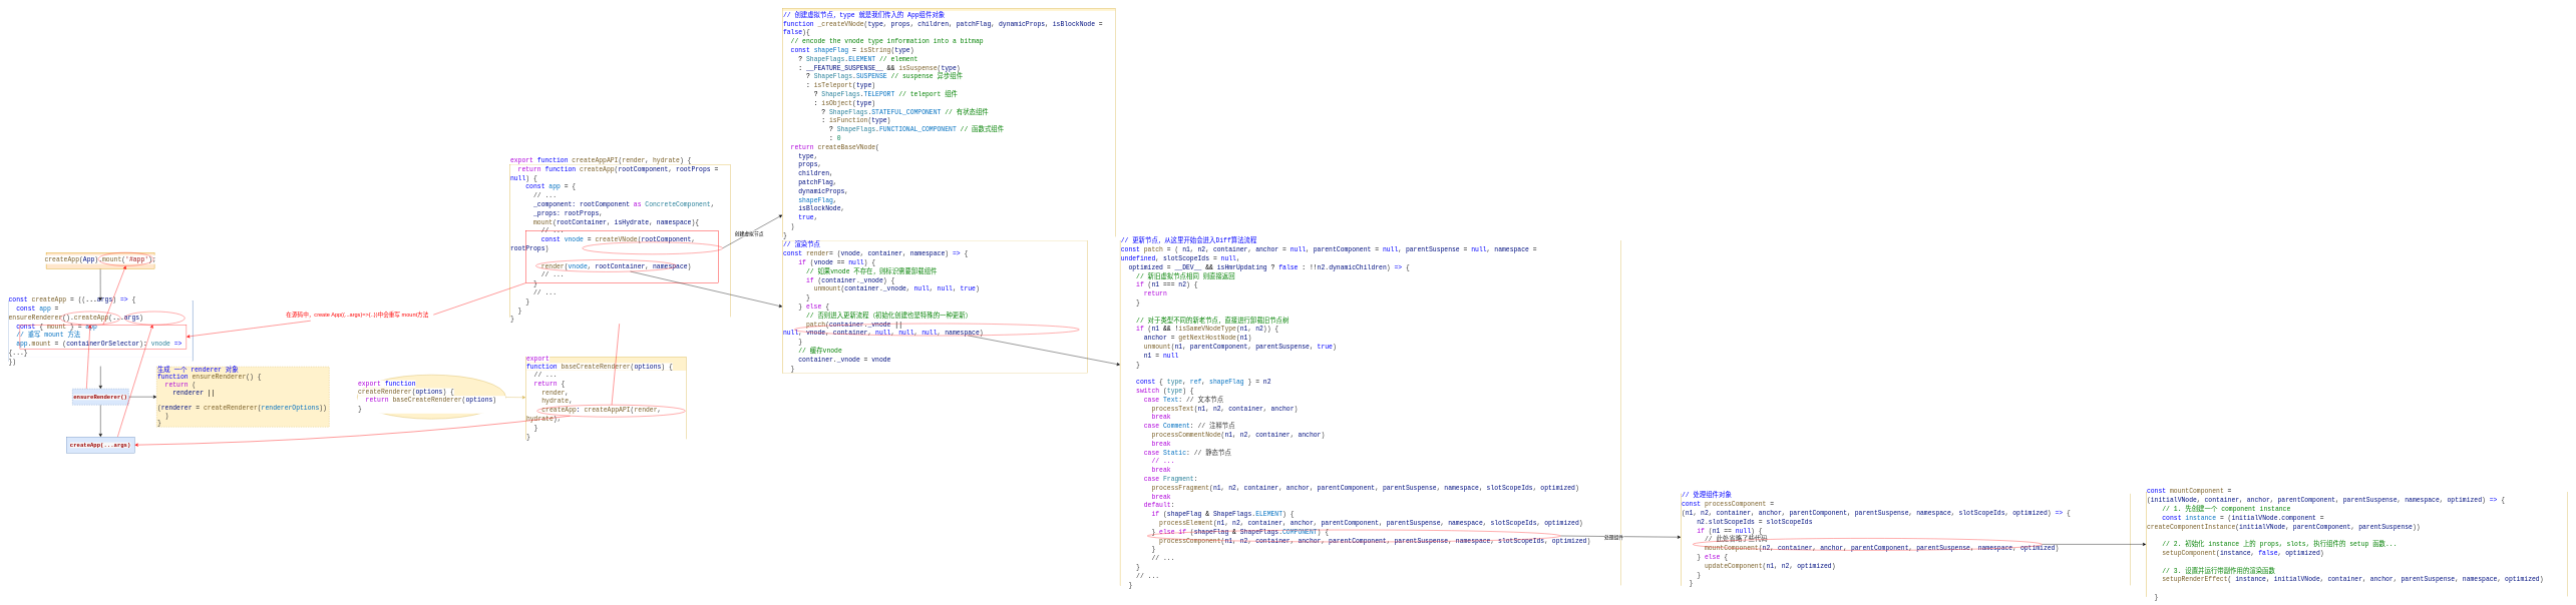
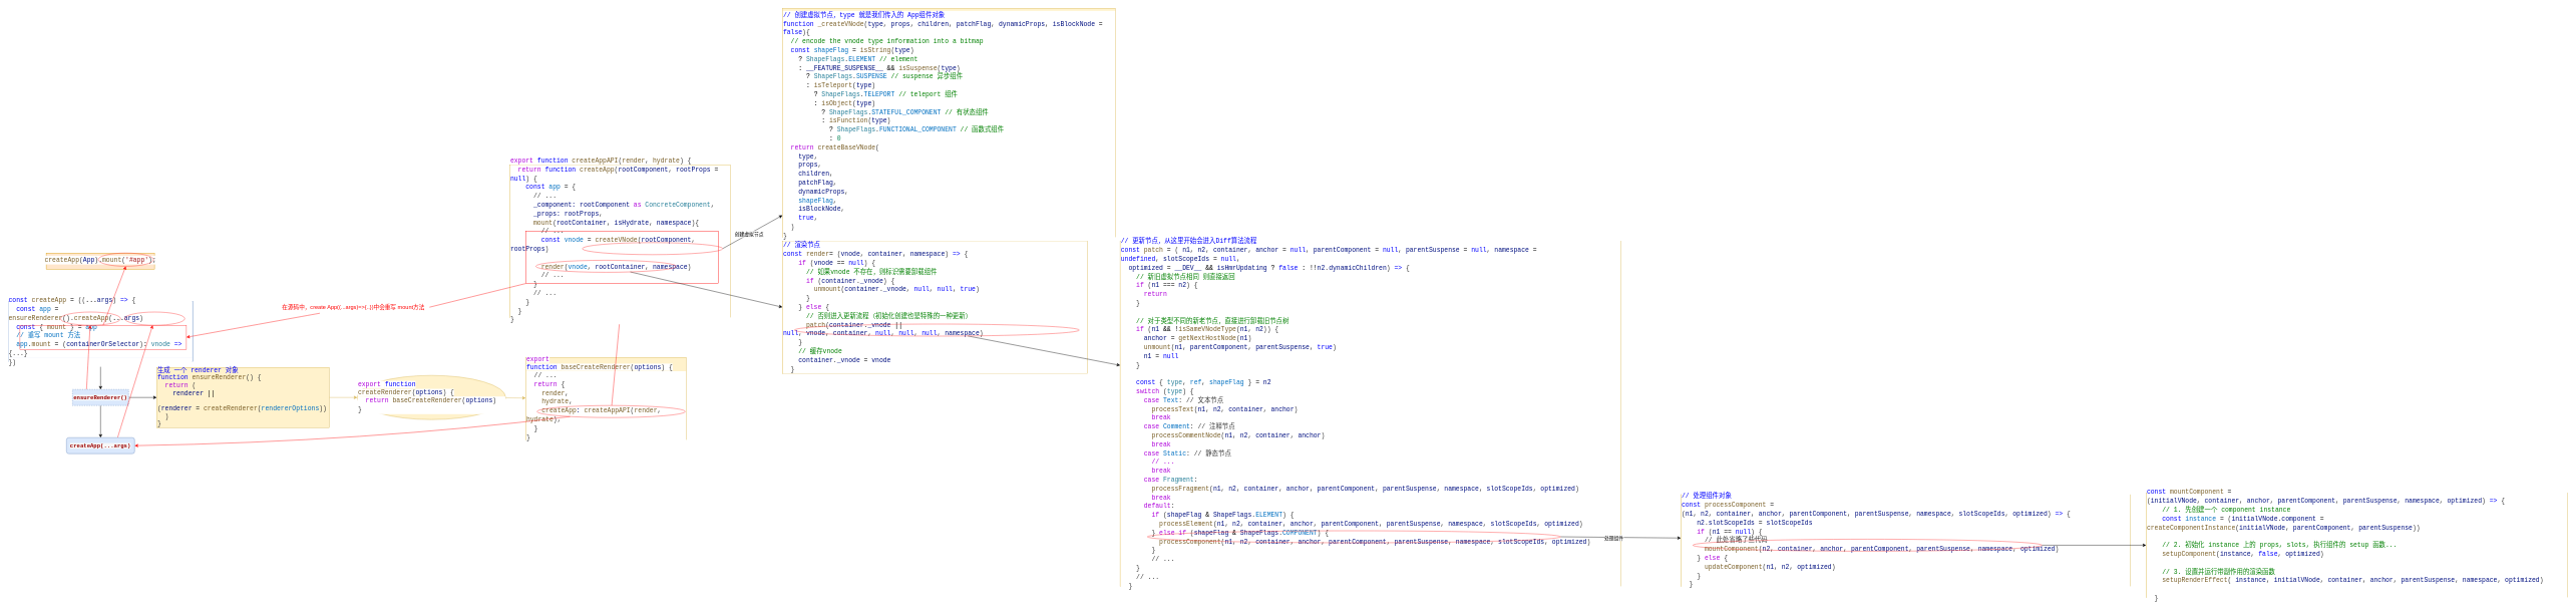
- <mxCell id="19" value="" style="edgeStyle=none;curved=1;html=1;strokeColor=#000000;fontSize=14;fontColor=#FF0000;" parent="1" source="20" target="3" edge="1"><mxGeometry relative="1" as="geometry" /></mxCell>
- <mxCell id="25" value="在源码中，create App((...args)=&amp;gt;{..})中会重写 mount方法" style="text;html=1;align=center;verticalAlign=middle;resizable=0;points=[];autosize=1;strokeColor=none;fillColor=none;fontSize=14;fontColor=#FF0000;" parent="1" vertex="1"><mxGeometry x="700" y="770" width="380" height="30" as="geometry" /></mxCell>
+ <mxCell id="25" value="在源码中，create App((...args)=&amp;gt;{..})中会重写 mount方法" style="text;html=1;align=center;verticalAlign=middle;resizable=0;points=[];autosize=1;strokeColor=none;fillColor=none;fontSize=14;fontColor=#FF0000;" parent="1" vertex="1"><mxGeometry x="690" y="750" width="380" height="30" as="geometry" /></mxCell>
- <mxCell id="11" value="&lt;div style=&quot;border-color: var(--border-color); font-family: &amp;quot;Intel One Mono Italic&amp;quot;, Consolas, 隶书, Consolas, &amp;quot;Courier New&amp;quot;, monospace; font-size: 16px;&quot;&gt;&lt;font color=&quot;#0000ff&quot;&gt;生成 一个 renderer 对象&lt;/font&gt;&lt;/div&gt;&lt;div style=&quot;border-color: var(--border-color); color: rgb(59, 59, 59); font-family: &amp;quot;Intel One Mono Italic&amp;quot;, Consolas, 隶书, Consolas, &amp;quot;Courier New&amp;quot;, monospace; font-size: 16px;&quot;&gt;&lt;span style=&quot;border-color: var(--border-color); color: rgb(0, 0, 255);&quot;&gt;function&lt;/span&gt;&amp;nbsp;&lt;span style=&quot;border-color: var(--border-color); color: rgb(121, 94, 38);&quot;&gt;ensureRenderer&lt;/span&gt;() {&lt;/div&gt;&lt;div style=&quot;border-color: var(--border-color); color: rgb(59, 59, 59); font-family: &amp;quot;Intel One Mono Italic&amp;quot;, Consolas, 隶书, Consolas, &amp;quot;Courier New&amp;quot;, monospace; font-size: 16px;&quot;&gt;&amp;nbsp;&amp;nbsp;&lt;span style=&quot;border-color: var(--border-color); color: rgb(175, 0, 219);&quot;&gt;return&lt;/span&gt;&amp;nbsp;(&lt;/div&gt;&lt;div style=&quot;border-color: var(--border-color); color: rgb(59, 59, 59); font-family: &amp;quot;Intel One Mono Italic&amp;quot;, Consolas, 隶书, Consolas, &amp;quot;Courier New&amp;quot;, monospace; font-size: 16px;&quot;&gt;&amp;nbsp; &amp;nbsp;&amp;nbsp;&lt;span style=&quot;border-color: var(--border-color); color: rgb(0, 16, 128);&quot;&gt;renderer&lt;/span&gt;&amp;nbsp;&lt;span style=&quot;border-color: var(--border-color); color: rgb(0, 0, 0);&quot;&gt;||&lt;/span&gt;&lt;/div&gt;&lt;div style=&quot;border-color: var(--border-color); color: rgb(59, 59, 59); font-family: &amp;quot;Intel One Mono Italic&amp;quot;, Consolas, 隶书, Consolas, &amp;quot;Courier New&amp;quot;, monospace; font-size: 16px;&quot;&gt;&amp;nbsp; &amp;nbsp; (&lt;span style=&quot;border-color: var(--border-color); color: rgb(0, 16, 128);&quot;&gt;renderer&lt;/span&gt;&amp;nbsp;&lt;span style=&quot;border-color: var(--border-color); color: rgb(0, 0, 0);&quot;&gt;=&lt;/span&gt;&amp;nbsp;&lt;span style=&quot;border-color: var(--border-color); color: rgb(121, 94, 38);&quot;&gt;createRenderer&lt;/span&gt;(&lt;span style=&quot;border-color: var(--border-color); color: rgb(0, 112, 193);&quot;&gt;rendererOptions&lt;/span&gt;))&lt;/div&gt;&lt;div style=&quot;border-color: var(--border-color); color: rgb(59, 59, 59); font-family: &amp;quot;Intel One Mono Italic&amp;quot;, Consolas, 隶书, Consolas, &amp;quot;Courier New&amp;quot;, monospace; font-size: 16px;&quot;&gt;&amp;nbsp; )&lt;/div&gt;&lt;div style=&quot;border-color: var(--border-color); color: rgb(59, 59, 59); font-family: &amp;quot;Intel One Mono Italic&amp;quot;, Consolas, 隶书, Consolas, &amp;quot;Courier New&amp;quot;, monospace; font-size: 16px;&quot;&gt;}&lt;/div&gt;" style="rounded=0;whiteSpace=wrap;html=1;fontSize=12;align=left;fillColor=#fff2cc;strokeColor=#d6b656;dashed=1;" parent="1" vertex="1"><mxGeometry x="390" y="915" width="430" height="150" as="geometry" /></mxCell>
+ <mxCell id="11" value="&lt;div style=&quot;border-color: var(--border-color); font-family: &amp;quot;Intel One Mono Italic&amp;quot;, Consolas, 隶书, Consolas, &amp;quot;Courier New&amp;quot;, monospace; font-size: 16px;&quot;&gt;&lt;font color=&quot;#0000ff&quot;&gt;生成 一个 renderer 对象&lt;/font&gt;&lt;/div&gt;&lt;div style=&quot;border-color: var(--border-color); color: rgb(59, 59, 59); font-family: &amp;quot;Intel One Mono Italic&amp;quot;, Consolas, 隶书, Consolas, &amp;quot;Courier New&amp;quot;, monospace; font-size: 16px;&quot;&gt;&lt;span style=&quot;border-color: var(--border-color); color: rgb(0, 0, 255);&quot;&gt;function&lt;/span&gt;&amp;nbsp;&lt;span style=&quot;border-color: var(--border-color); color: rgb(121, 94, 38);&quot;&gt;ensureRenderer&lt;/span&gt;() {&lt;/div&gt;&lt;div style=&quot;border-color: var(--border-color); color: rgb(59, 59, 59); font-family: &amp;quot;Intel One Mono Italic&amp;quot;, Consolas, 隶书, Consolas, &amp;quot;Courier New&amp;quot;, monospace; font-size: 16px;&quot;&gt;&amp;nbsp;&amp;nbsp;&lt;span style=&quot;border-color: var(--border-color); color: rgb(175, 0, 219);&quot;&gt;return&lt;/span&gt;&amp;nbsp;(&lt;/div&gt;&lt;div style=&quot;border-color: var(--border-color); color: rgb(59, 59, 59); font-family: &amp;quot;Intel One Mono Italic&amp;quot;, Consolas, 隶书, Consolas, &amp;quot;Courier New&amp;quot;, monospace; font-size: 16px;&quot;&gt;&amp;nbsp; &amp;nbsp;&amp;nbsp;&lt;span style=&quot;border-color: var(--border-color); color: rgb(0, 16, 128);&quot;&gt;renderer&lt;/span&gt;&amp;nbsp;&lt;span style=&quot;border-color: var(--border-color); color: rgb(0, 0, 0);&quot;&gt;||&lt;/span&gt;&lt;/div&gt;&lt;div style=&quot;border-color: var(--border-color); color: rgb(59, 59, 59); font-family: &amp;quot;Intel One Mono Italic&amp;quot;, Consolas, 隶书, Consolas, &amp;quot;Courier New&amp;quot;, monospace; font-size: 16px;&quot;&gt;&amp;nbsp; &amp;nbsp; (&lt;span style=&quot;border-color: var(--border-color); color: rgb(0, 16, 128);&quot;&gt;renderer&lt;/span&gt;&amp;nbsp;&lt;span style=&quot;border-color: var(--border-color); color: rgb(0, 0, 0);&quot;&gt;=&lt;/span&gt;&amp;nbsp;&lt;span style=&quot;border-color: var(--border-color); color: rgb(121, 94, 38);&quot;&gt;createRenderer&lt;/span&gt;(&lt;span style=&quot;border-color: var(--border-color); color: rgb(0, 112, 193);&quot;&gt;rendererOptions&lt;/span&gt;))&lt;/div&gt;&lt;div style=&quot;border-color: var(--border-color); color: rgb(59, 59, 59); font-family: &amp;quot;Intel One Mono Italic&amp;quot;, Consolas, 隶书, Consolas, &amp;quot;Courier New&amp;quot;, monospace; font-size: 16px;&quot;&gt;&amp;nbsp; )&lt;/div&gt;&lt;div style=&quot;border-color: var(--border-color); color: rgb(59, 59, 59); font-family: &amp;quot;Intel One Mono Italic&amp;quot;, Consolas, 隶书, Consolas, &amp;quot;Courier New&amp;quot;, monospace; font-size: 16px;&quot;&gt;}&lt;/div&gt;" style="rounded=0;whiteSpace=wrap;html=1;fontSize=12;align=left;fillColor=#fff2cc;strokeColor=#d6b656;" parent="1" vertex="1"><mxGeometry x="390" y="915" width="430" height="150" as="geometry" /></mxCell>
+ <mxCell id="10" value="" style="edgeStyle=none;html=1;fontSize=12;fontColor=#FF0000;fillColor=#fff2cc;strokeColor=#d6b656;" parent="1" source="11" target="13" edge="1"><mxGeometry relative="1" as="geometry" /></mxCell>
- <mxCell id="9" value="&lt;span style=&quot;color: rgb(153, 0, 0); font-family: Menlo, Monaco, Consolas, &amp;quot;Courier New&amp;quot;, monospace; font-weight: 700; text-align: start; background-color: rgb(248, 248, 248);&quot;&gt;&lt;font style=&quot;font-size: 14px;&quot;&gt;createApp(...args)&lt;/font&gt;&lt;/span&gt;" style="rounded=0;whiteSpace=wrap;html=1;fillColor=#dae8fc;strokeColor=#6c8ebf;" parent="1" vertex="1"><mxGeometry x="165" y="1090" width="170" height="40" as="geometry" /></mxCell>
+ <mxCell id="9" value="&lt;span style=&quot;color: rgb(153, 0, 0); font-family: Menlo, Monaco, Consolas, &amp;quot;Courier New&amp;quot;, monospace; font-weight: 700; text-align: start; background-color: rgb(248, 248, 248);&quot;&gt;&lt;font style=&quot;font-size: 14px;&quot;&gt;createApp(...args)&lt;/font&gt;&lt;/span&gt;" style="whiteSpace=wrap;html=1;fillColor=#dae8fc;strokeColor=#6c8ebf;rounded=1;" parent="1" vertex="1"><mxGeometry x="165" y="1090" width="170" height="40" as="geometry" /></mxCell>
